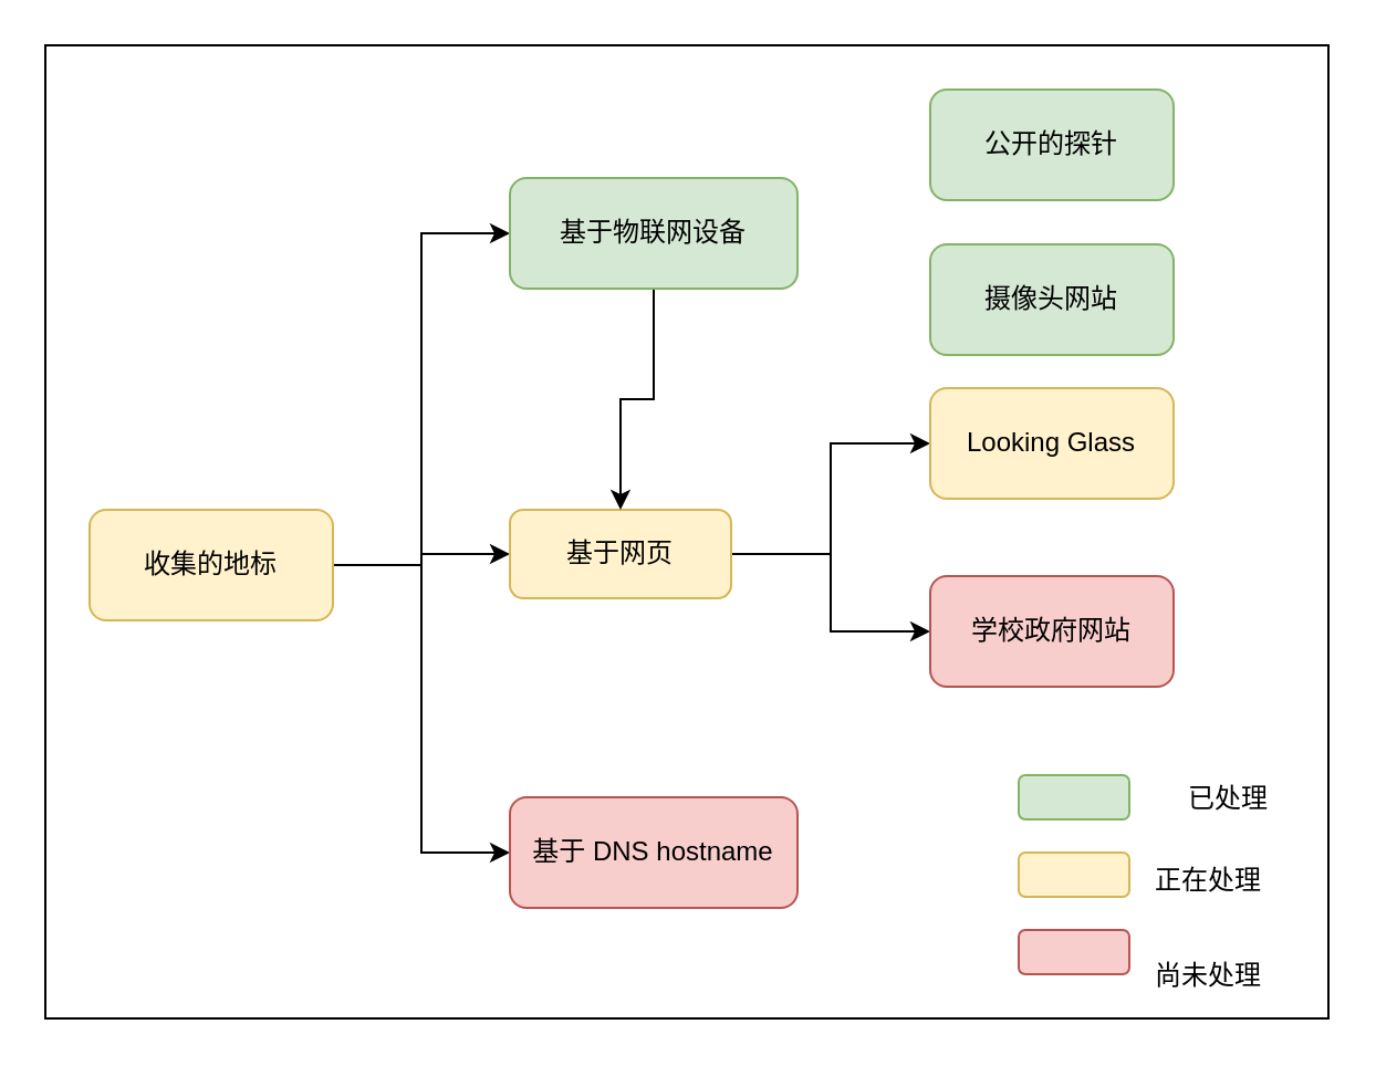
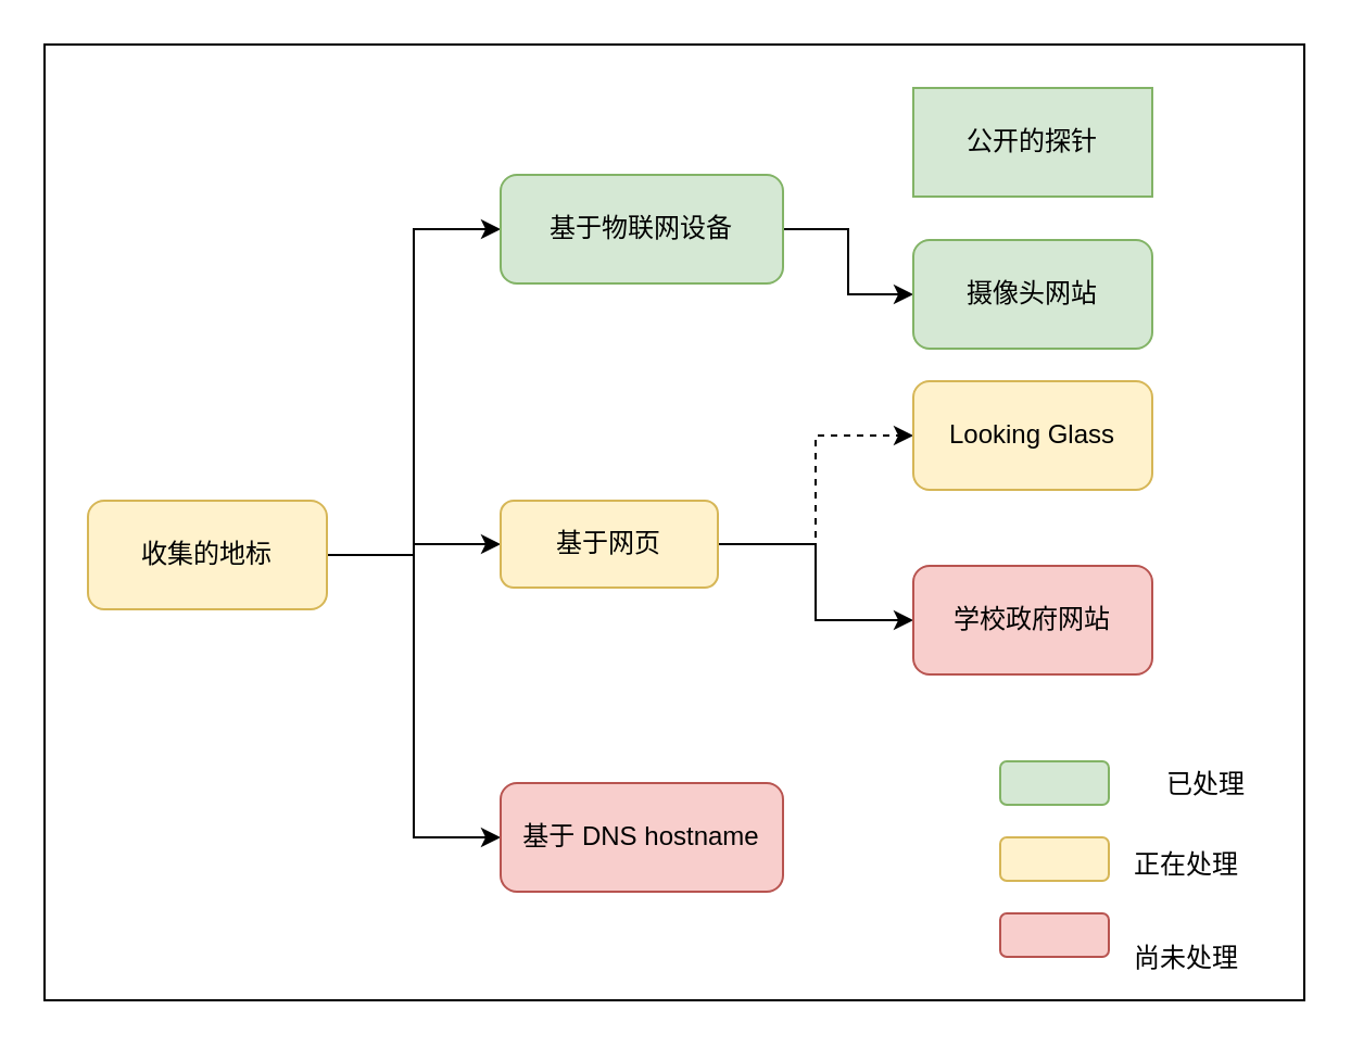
- <mxCell id="12" value="公开的探针" style="rounded=1;whiteSpace=wrap;html=1;fillColor=#d5e8d4;strokeColor=#82b366;" vertex="1" parent="1"><mxGeometry x="420" y="40" width="110" height="50" as="geometry" /></mxCell>
+ <mxCell id="12" value="公开的探针" style="whiteSpace=wrap;html=1;fillColor=#d5e8d4;strokeColor=#82b366;rounded=0;" vertex="1" parent="1"><mxGeometry x="420" y="40" width="110" height="50" as="geometry" /></mxCell>
- <mxCell id="9" style="edgeStyle=orthogonalEdgeStyle;rounded=0;orthogonalLoop=1;jettySize=auto;html=1;" edge="1" parent="1" source="10" target="8"><mxGeometry relative="1" as="geometry" /></mxCell>
+ <mxCell id="9" style="edgeStyle=orthogonalEdgeStyle;rounded=0;orthogonalLoop=1;jettySize=auto;html=1;entryX=0;entryY=0.5;entryDx=0;entryDy=0;" edge="1" parent="1" source="10" target="13"><mxGeometry relative="1" as="geometry" /></mxCell>
- <mxCell id="6" style="edgeStyle=orthogonalEdgeStyle;rounded=0;orthogonalLoop=1;jettySize=auto;html=1;entryX=0;entryY=0.5;entryDx=0;entryDy=0;" edge="1" parent="1" source="8" target="14"><mxGeometry relative="1" as="geometry" /></mxCell>
+ <mxCell id="6" style="edgeStyle=orthogonalEdgeStyle;rounded=0;orthogonalLoop=1;jettySize=auto;html=1;entryX=0;entryY=0.5;entryDx=0;entryDy=0;dashed=1;" edge="1" parent="1" source="8" target="14"><mxGeometry relative="1" as="geometry" /></mxCell>
